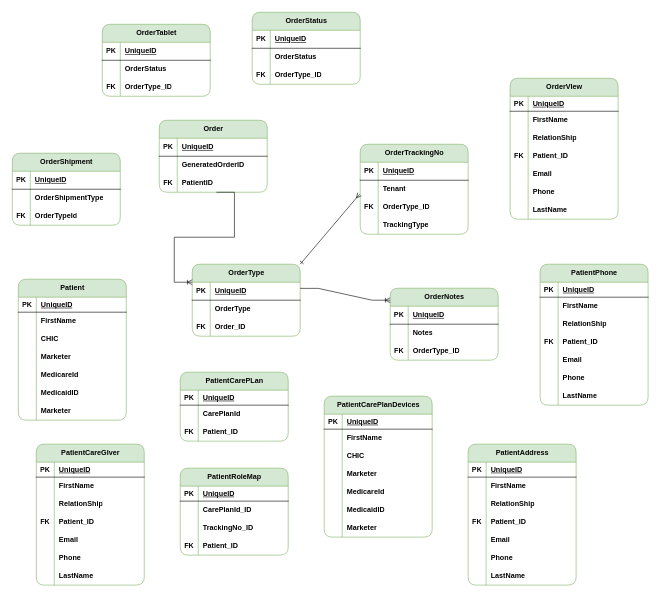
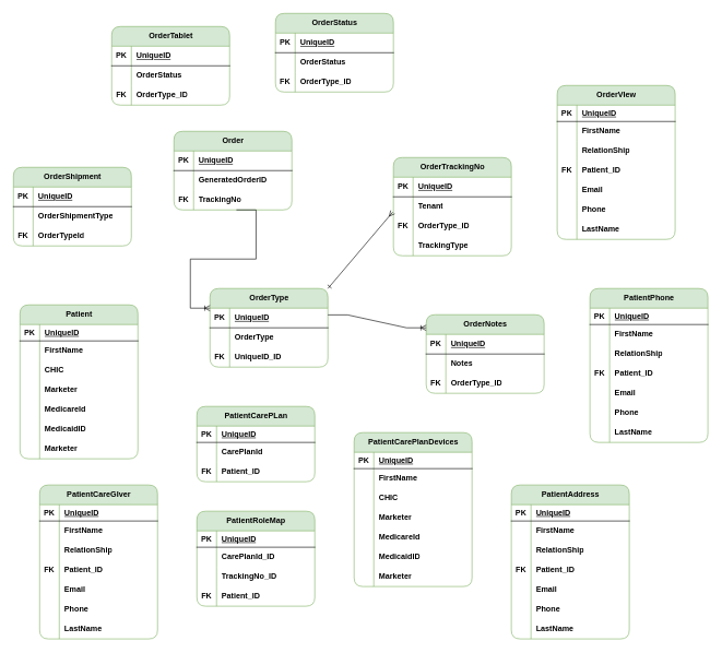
- <mxCell id="11" value="&lt;b&gt;PatientID&lt;/b&gt;" style="shape=partialRectangle;connectable=0;fillColor=none;top=0;left=0;bottom=0;right=0;align=left;spacingLeft=6;fontStyle=0;overflow=hidden;whiteSpace=wrap;html=1;" vertex="1" parent="9"><mxGeometry x="30" width="150" height="30" as="geometry"><mxRectangle width="150" height="30" as="alternateBounds" /></mxGeometry></mxCell>
+ <mxCell id="11" value="&lt;b&gt;TrackingNo&lt;/b&gt;" style="shape=partialRectangle;connectable=0;fillColor=none;top=0;left=0;bottom=0;right=0;align=left;spacingLeft=6;fontStyle=0;overflow=hidden;whiteSpace=wrap;html=1;" vertex="1" parent="9"><mxGeometry x="30" width="150" height="30" as="geometry"><mxRectangle width="150" height="30" as="alternateBounds" /></mxGeometry></mxCell>
- <mxCell id="31" value="&lt;b&gt;Order_ID&lt;/b&gt;" style="shape=partialRectangle;connectable=0;fillColor=none;top=0;left=0;bottom=0;right=0;align=left;spacingLeft=6;fontStyle=0;overflow=hidden;whiteSpace=wrap;html=1;" vertex="1" parent="29"><mxGeometry x="30" width="150" height="30" as="geometry"><mxRectangle width="150" height="30" as="alternateBounds" /></mxGeometry></mxCell>
+ <mxCell id="31" value="&lt;b&gt;UniqueID_ID&lt;/b&gt;" style="shape=partialRectangle;connectable=0;fillColor=none;top=0;left=0;bottom=0;right=0;align=left;spacingLeft=6;fontStyle=0;overflow=hidden;whiteSpace=wrap;html=1;" vertex="1" parent="29"><mxGeometry x="30" width="150" height="30" as="geometry"><mxRectangle width="150" height="30" as="alternateBounds" /></mxGeometry></mxCell>
